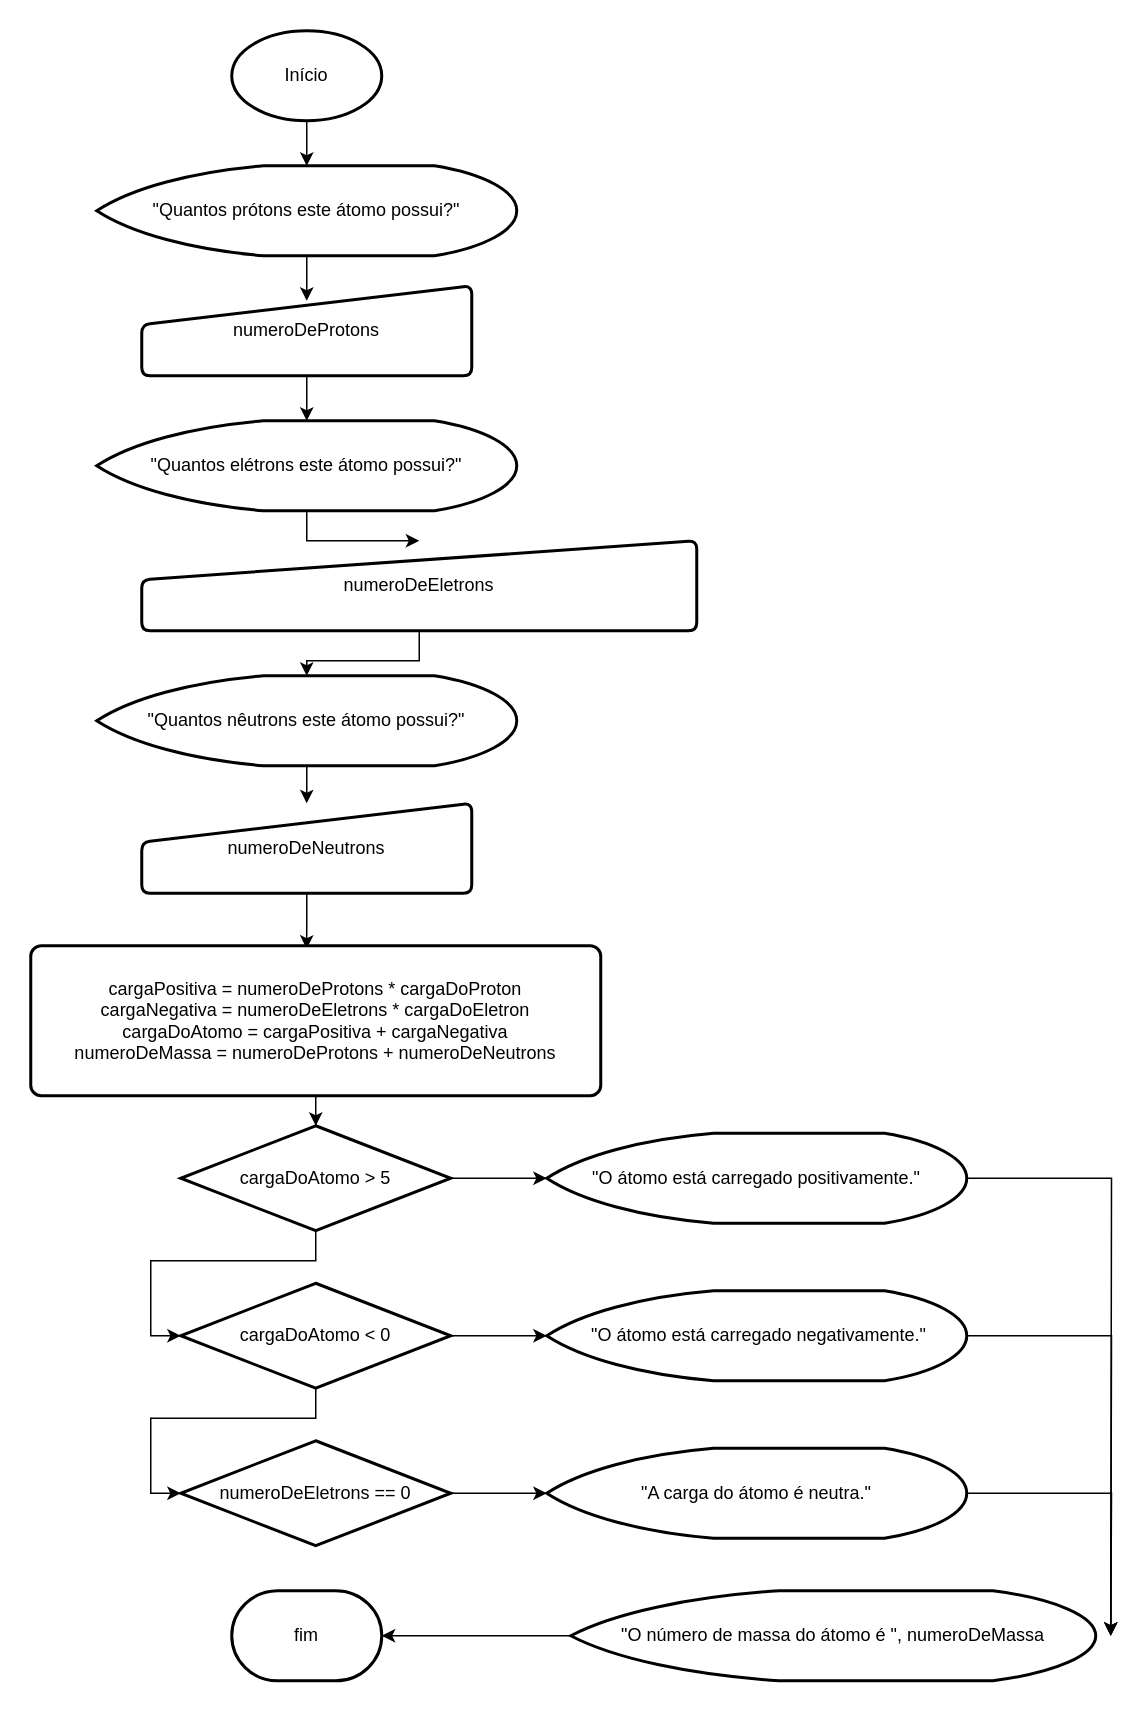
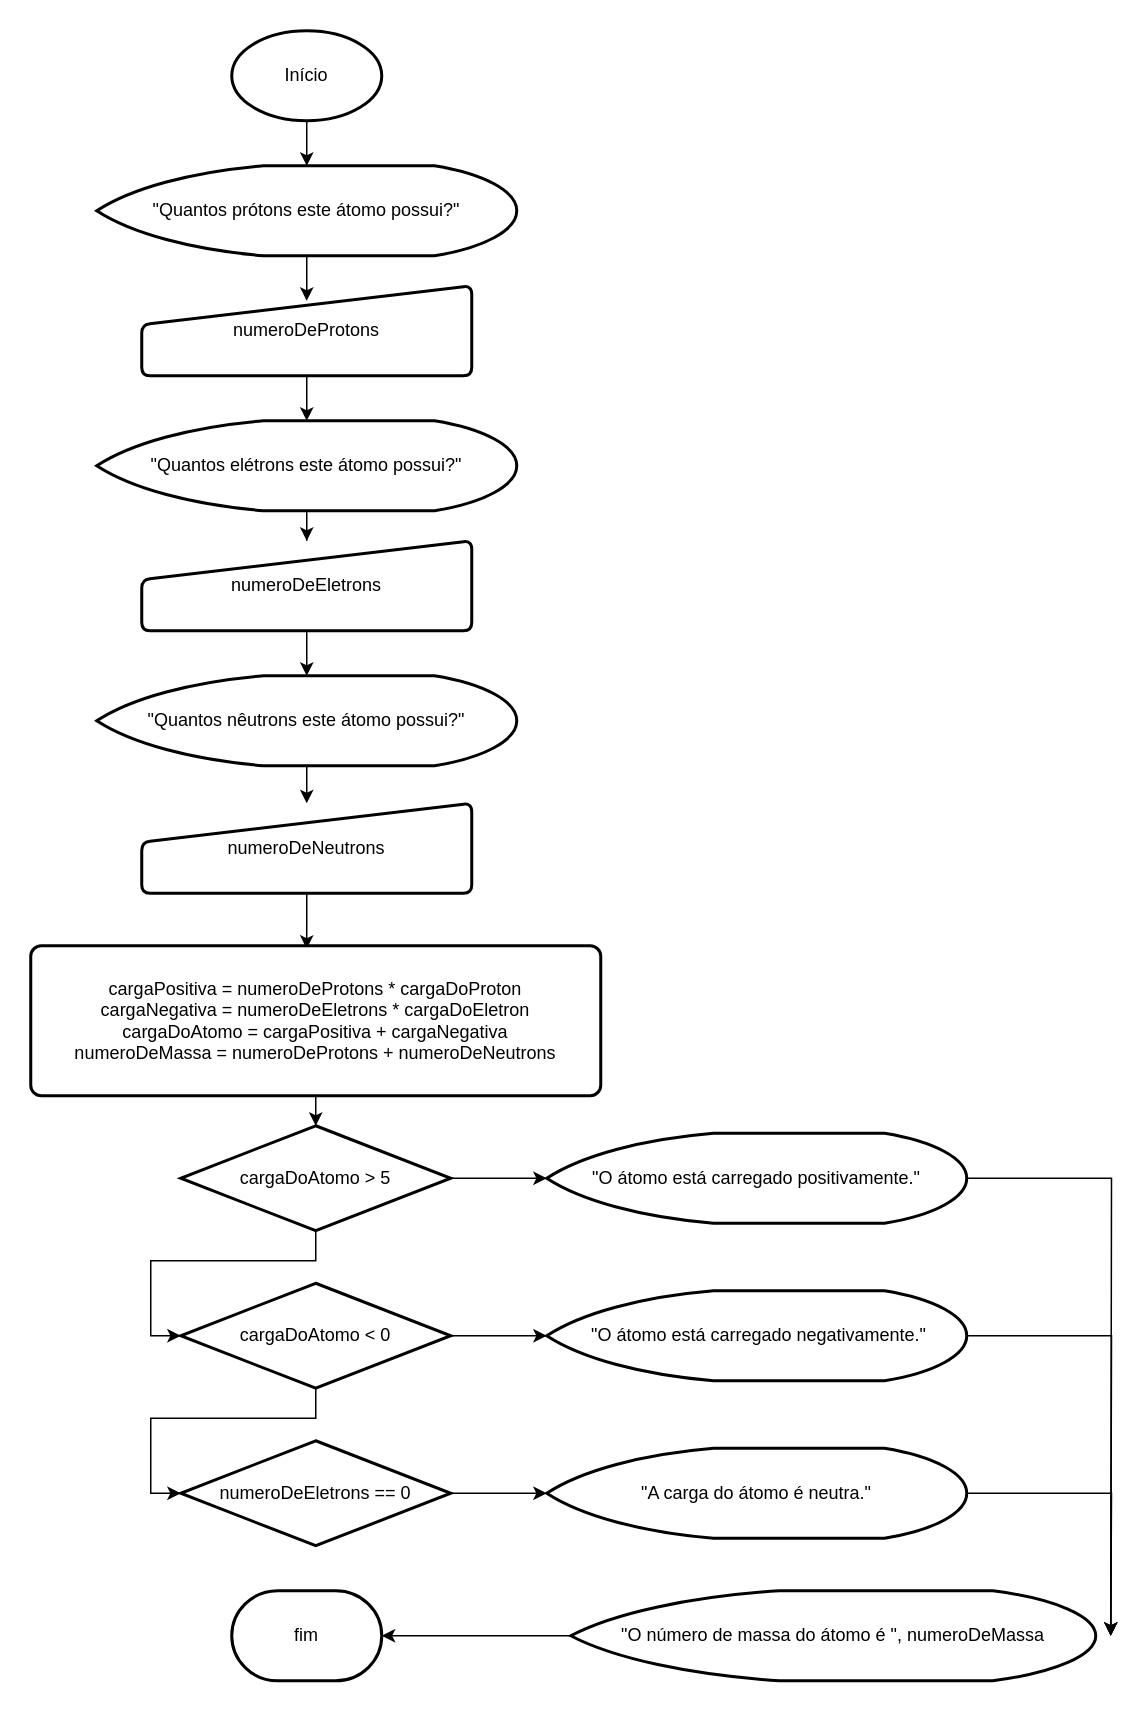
- <mxCell id="13" value="numeroDeEletrons" style="html=1;strokeWidth=2;shape=manualInput;whiteSpace=wrap;rounded=1;size=26;arcSize=11;" vertex="1" parent="1"><mxGeometry x="94" y="360" width="370" height="60" as="geometry" /></mxCell>
+ <mxCell id="13" value="numeroDeEletrons" style="html=1;strokeWidth=2;shape=manualInput;whiteSpace=wrap;rounded=1;size=26;arcSize=11;" vertex="1" parent="1"><mxGeometry x="94" y="360" width="220" height="60" as="geometry" /></mxCell>
